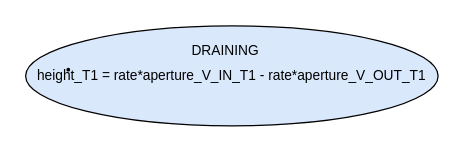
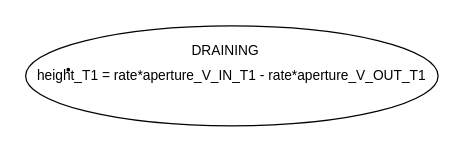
- <mxCell id="2" value="&lt;div&gt;&lt;div&gt;&lt;span&gt;height_T1 &lt;/span&gt;&lt;span&gt;=&lt;/span&gt;&lt;span&gt; rate&lt;/span&gt;&lt;span&gt;*&lt;/span&gt;&lt;span&gt;aperture_V_IN_T1 &lt;/span&gt;&lt;span&gt;-&lt;/span&gt;&lt;span&gt; rate&lt;/span&gt;&lt;span&gt;*&lt;/span&gt;&lt;span&gt;aperture_V_OUT_T1&lt;/span&gt;&lt;/div&gt;&lt;/div&gt;" style="ellipse;whiteSpace=wrap;html=1;fillColor=#dae8fc;fontSize=11;" vertex="1" parent="1"><mxGeometry x="20" y="20" width="330" height="80" as="geometry" /></mxCell>
+ <mxCell id="2" value="&lt;div&gt;&lt;div&gt;&lt;span&gt;height_T1 &lt;/span&gt;&lt;span&gt;=&lt;/span&gt;&lt;span&gt; rate&lt;/span&gt;&lt;span&gt;*&lt;/span&gt;&lt;span&gt;aperture_V_IN_T1 &lt;/span&gt;&lt;span&gt;-&lt;/span&gt;&lt;span&gt; rate&lt;/span&gt;&lt;span&gt;*&lt;/span&gt;&lt;span&gt;aperture_V_OUT_T1&lt;/span&gt;&lt;/div&gt;&lt;/div&gt;" style="ellipse;whiteSpace=wrap;html=1;fillColor=#FFFFFF;fontSize=11;" vertex="1" parent="1"><mxGeometry x="20" y="20" width="330" height="80" as="geometry" /></mxCell>
